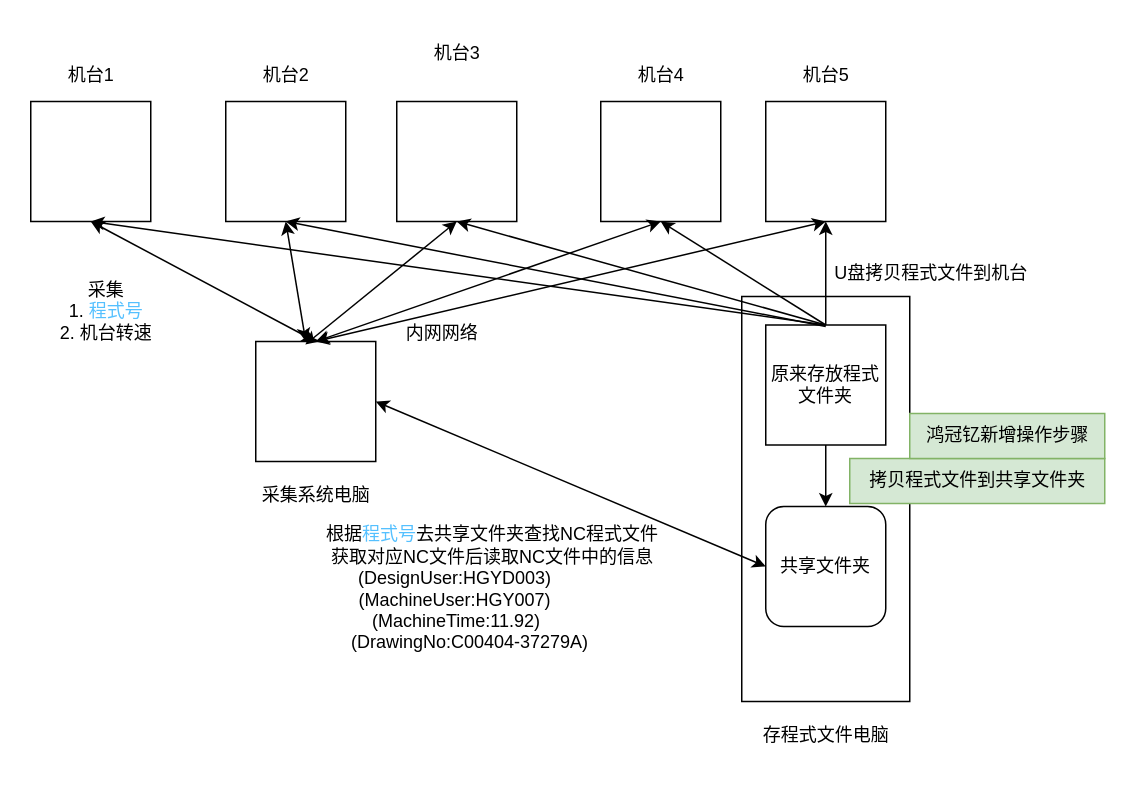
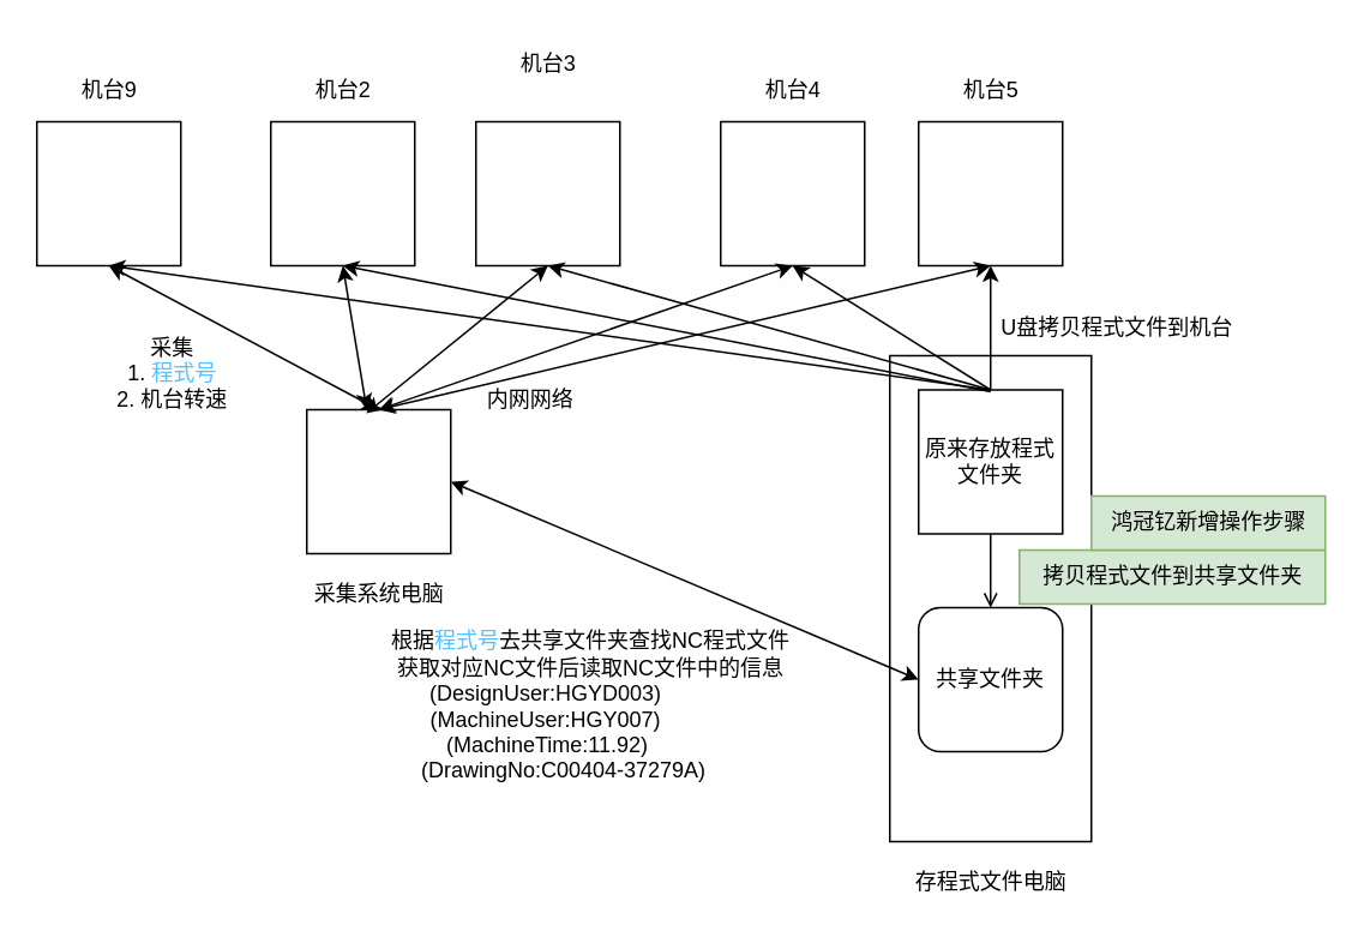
- <mxCell id="15" value="机台1" style="text;html=1;align=center;verticalAlign=middle;resizable=0;points=[];autosize=1;strokeColor=none;fillColor=none;" vertex="1" parent="1"><mxGeometry x="35" y="35" width="50" height="30" as="geometry" /></mxCell>
+ <mxCell id="15" value="机台9" style="text;html=1;align=center;verticalAlign=middle;resizable=0;points=[];autosize=1;strokeColor=none;fillColor=none;" vertex="1" parent="1"><mxGeometry x="35" y="35" width="50" height="30" as="geometry" /></mxCell>
- <mxCell id="20" value="采集&lt;div&gt;&lt;span style=&quot;background-color: transparent; color: light-dark(rgb(0, 0, 0), rgb(255, 255, 255));&quot;&gt;1.&lt;/span&gt;&lt;span style=&quot;background-color: transparent;&quot;&gt;&lt;font style=&quot;color: light-dark(rgb(85, 192, 255), rgb(255, 255, 255));&quot;&gt; 程式号&lt;/font&gt;&lt;/span&gt;&lt;div&gt;2. 机台转速&lt;/div&gt;&lt;/div&gt;" style="text;html=1;align=center;verticalAlign=middle;resizable=0;points=[];autosize=1;strokeColor=none;fillColor=none;" vertex="1" parent="1"><mxGeometry x="30" y="177" width="80" height="60" as="geometry" /></mxCell>
+ <mxCell id="20" value="采集&lt;div&gt;&lt;span style=&quot;background-color: transparent; color: light-dark(rgb(0, 0, 0), rgb(255, 255, 255));&quot;&gt;1.&lt;/span&gt;&lt;span style=&quot;background-color: transparent;&quot;&gt;&lt;font style=&quot;color: light-dark(rgb(85, 192, 255), rgb(255, 255, 255));&quot;&gt; 程式号&lt;/font&gt;&lt;/span&gt;&lt;div&gt;2. 机台转速&lt;/div&gt;&lt;/div&gt;" style="text;html=1;align=center;verticalAlign=middle;resizable=0;points=[];autosize=1;strokeColor=none;fillColor=none;" vertex="1" parent="1"><mxGeometry x="55" y="177" width="80" height="60" as="geometry" /></mxCell>
- <mxCell id="30" value="" style="endArrow=classic;html=1;rounded=0;entryX=0.5;entryY=0;entryDx=0;entryDy=0;exitX=0.5;exitY=1;exitDx=0;exitDy=0;" edge="1" parent="1" source="22" target="23"><mxGeometry width="50" height="50" relative="1" as="geometry"><mxPoint x="320" y="397" as="sourcePoint" /><mxPoint x="370" y="347" as="targetPoint" /></mxGeometry></mxCell>
+ <mxCell id="30" value="" style="endArrow=open;html=1;rounded=0;entryX=0.5;entryY=0;entryDx=0;entryDy=0;exitX=0.5;exitY=1;exitDx=0;exitDy=0;" edge="1" parent="1" source="22" target="23"><mxGeometry width="50" height="50" relative="1" as="geometry"><mxPoint x="320" y="397" as="sourcePoint" /><mxPoint x="370" y="347" as="targetPoint" /></mxGeometry></mxCell>
